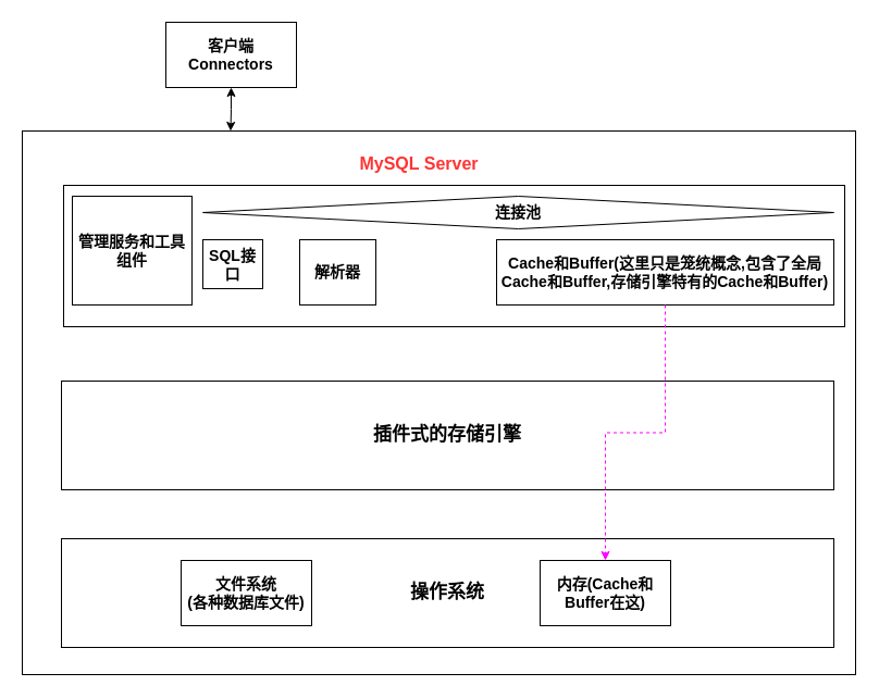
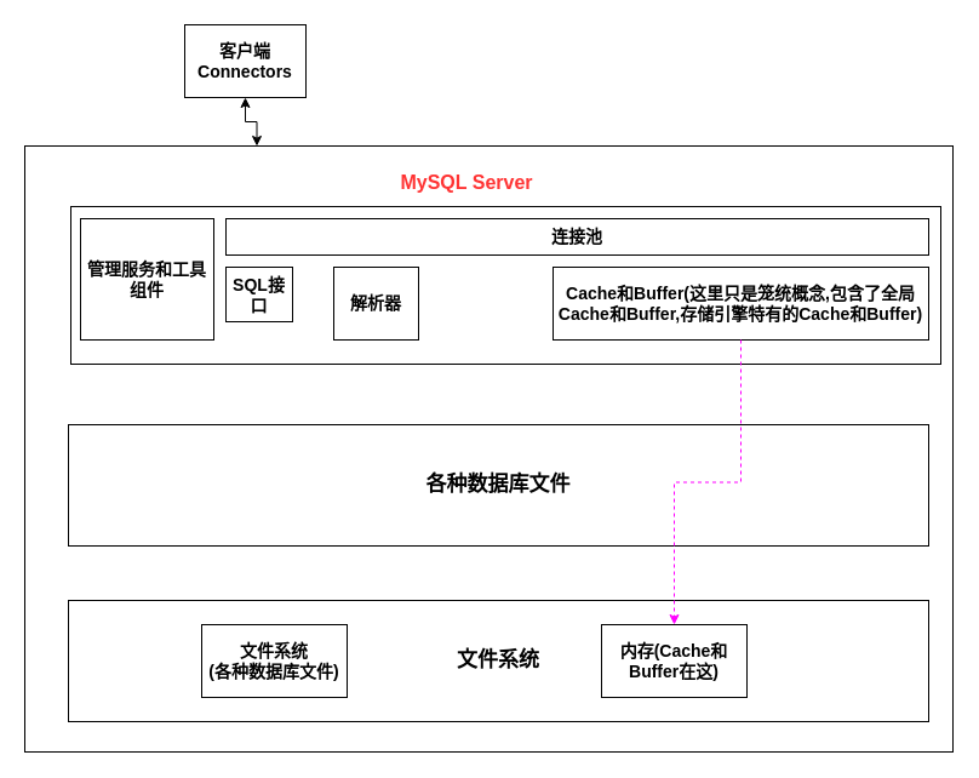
- <mxCell id="3" value="&lt;b style=&quot;font-size: 14px&quot;&gt;客户端&lt;br&gt;Connectors&lt;/b&gt;" style="rounded=0;whiteSpace=wrap;html=1;" vertex="1" parent="1"><mxGeometry x="152" y="20" width="120" height="60" as="geometry" /></mxCell>
+ <mxCell id="3" value="&lt;b style=&quot;font-size: 14px&quot;&gt;客户端&lt;br&gt;Connectors&lt;/b&gt;" style="rounded=0;whiteSpace=wrap;html=1;" vertex="1" parent="1"><mxGeometry x="152" y="20" width="100" height="60" as="geometry" /></mxCell>
- <mxCell id="8" value="&lt;b&gt;&lt;font style=&quot;font-size: 14px&quot;&gt;连接池&lt;/font&gt;&lt;/b&gt;" style="rhombus;whiteSpace=wrap;html=1;" vertex="1" parent="1"><mxGeometry x="186" y="180" width="580" height="30" as="geometry" /></mxCell>
+ <mxCell id="8" value="&lt;b&gt;&lt;font style=&quot;font-size: 14px&quot;&gt;连接池&lt;/font&gt;&lt;/b&gt;" style="rounded=0;whiteSpace=wrap;html=1;" vertex="1" parent="1"><mxGeometry x="186" y="180" width="580" height="30" as="geometry" /></mxCell>
- <mxCell id="12" value="&lt;b&gt;&lt;font style=&quot;font-size: 17px&quot;&gt;插件式的存储引擎&lt;/font&gt;&lt;/b&gt;" style="rounded=0;whiteSpace=wrap;html=1;" vertex="1" parent="1"><mxGeometry x="56" y="350" width="710" height="100" as="geometry" /></mxCell>
+ <mxCell id="12" value="&lt;b&gt;&lt;font style=&quot;font-size: 17px&quot;&gt;各种数据库文件&lt;/font&gt;&lt;/b&gt;" style="rounded=0;whiteSpace=wrap;html=1;" vertex="1" parent="1"><mxGeometry x="56" y="350" width="710" height="100" as="geometry" /></mxCell>
- <mxCell id="13" value="&lt;b&gt;&lt;font style=&quot;font-size: 17px&quot;&gt;操作系统&lt;/font&gt;&lt;/b&gt;" style="rounded=0;whiteSpace=wrap;html=1;" vertex="1" parent="1"><mxGeometry x="56" y="495" width="710" height="100" as="geometry" /></mxCell>
+ <mxCell id="13" value="&lt;b&gt;&lt;font style=&quot;font-size: 17px&quot;&gt;文件系统&lt;/font&gt;&lt;/b&gt;" style="rounded=0;whiteSpace=wrap;html=1;" vertex="1" parent="1"><mxGeometry x="56" y="495" width="710" height="100" as="geometry" /></mxCell>
